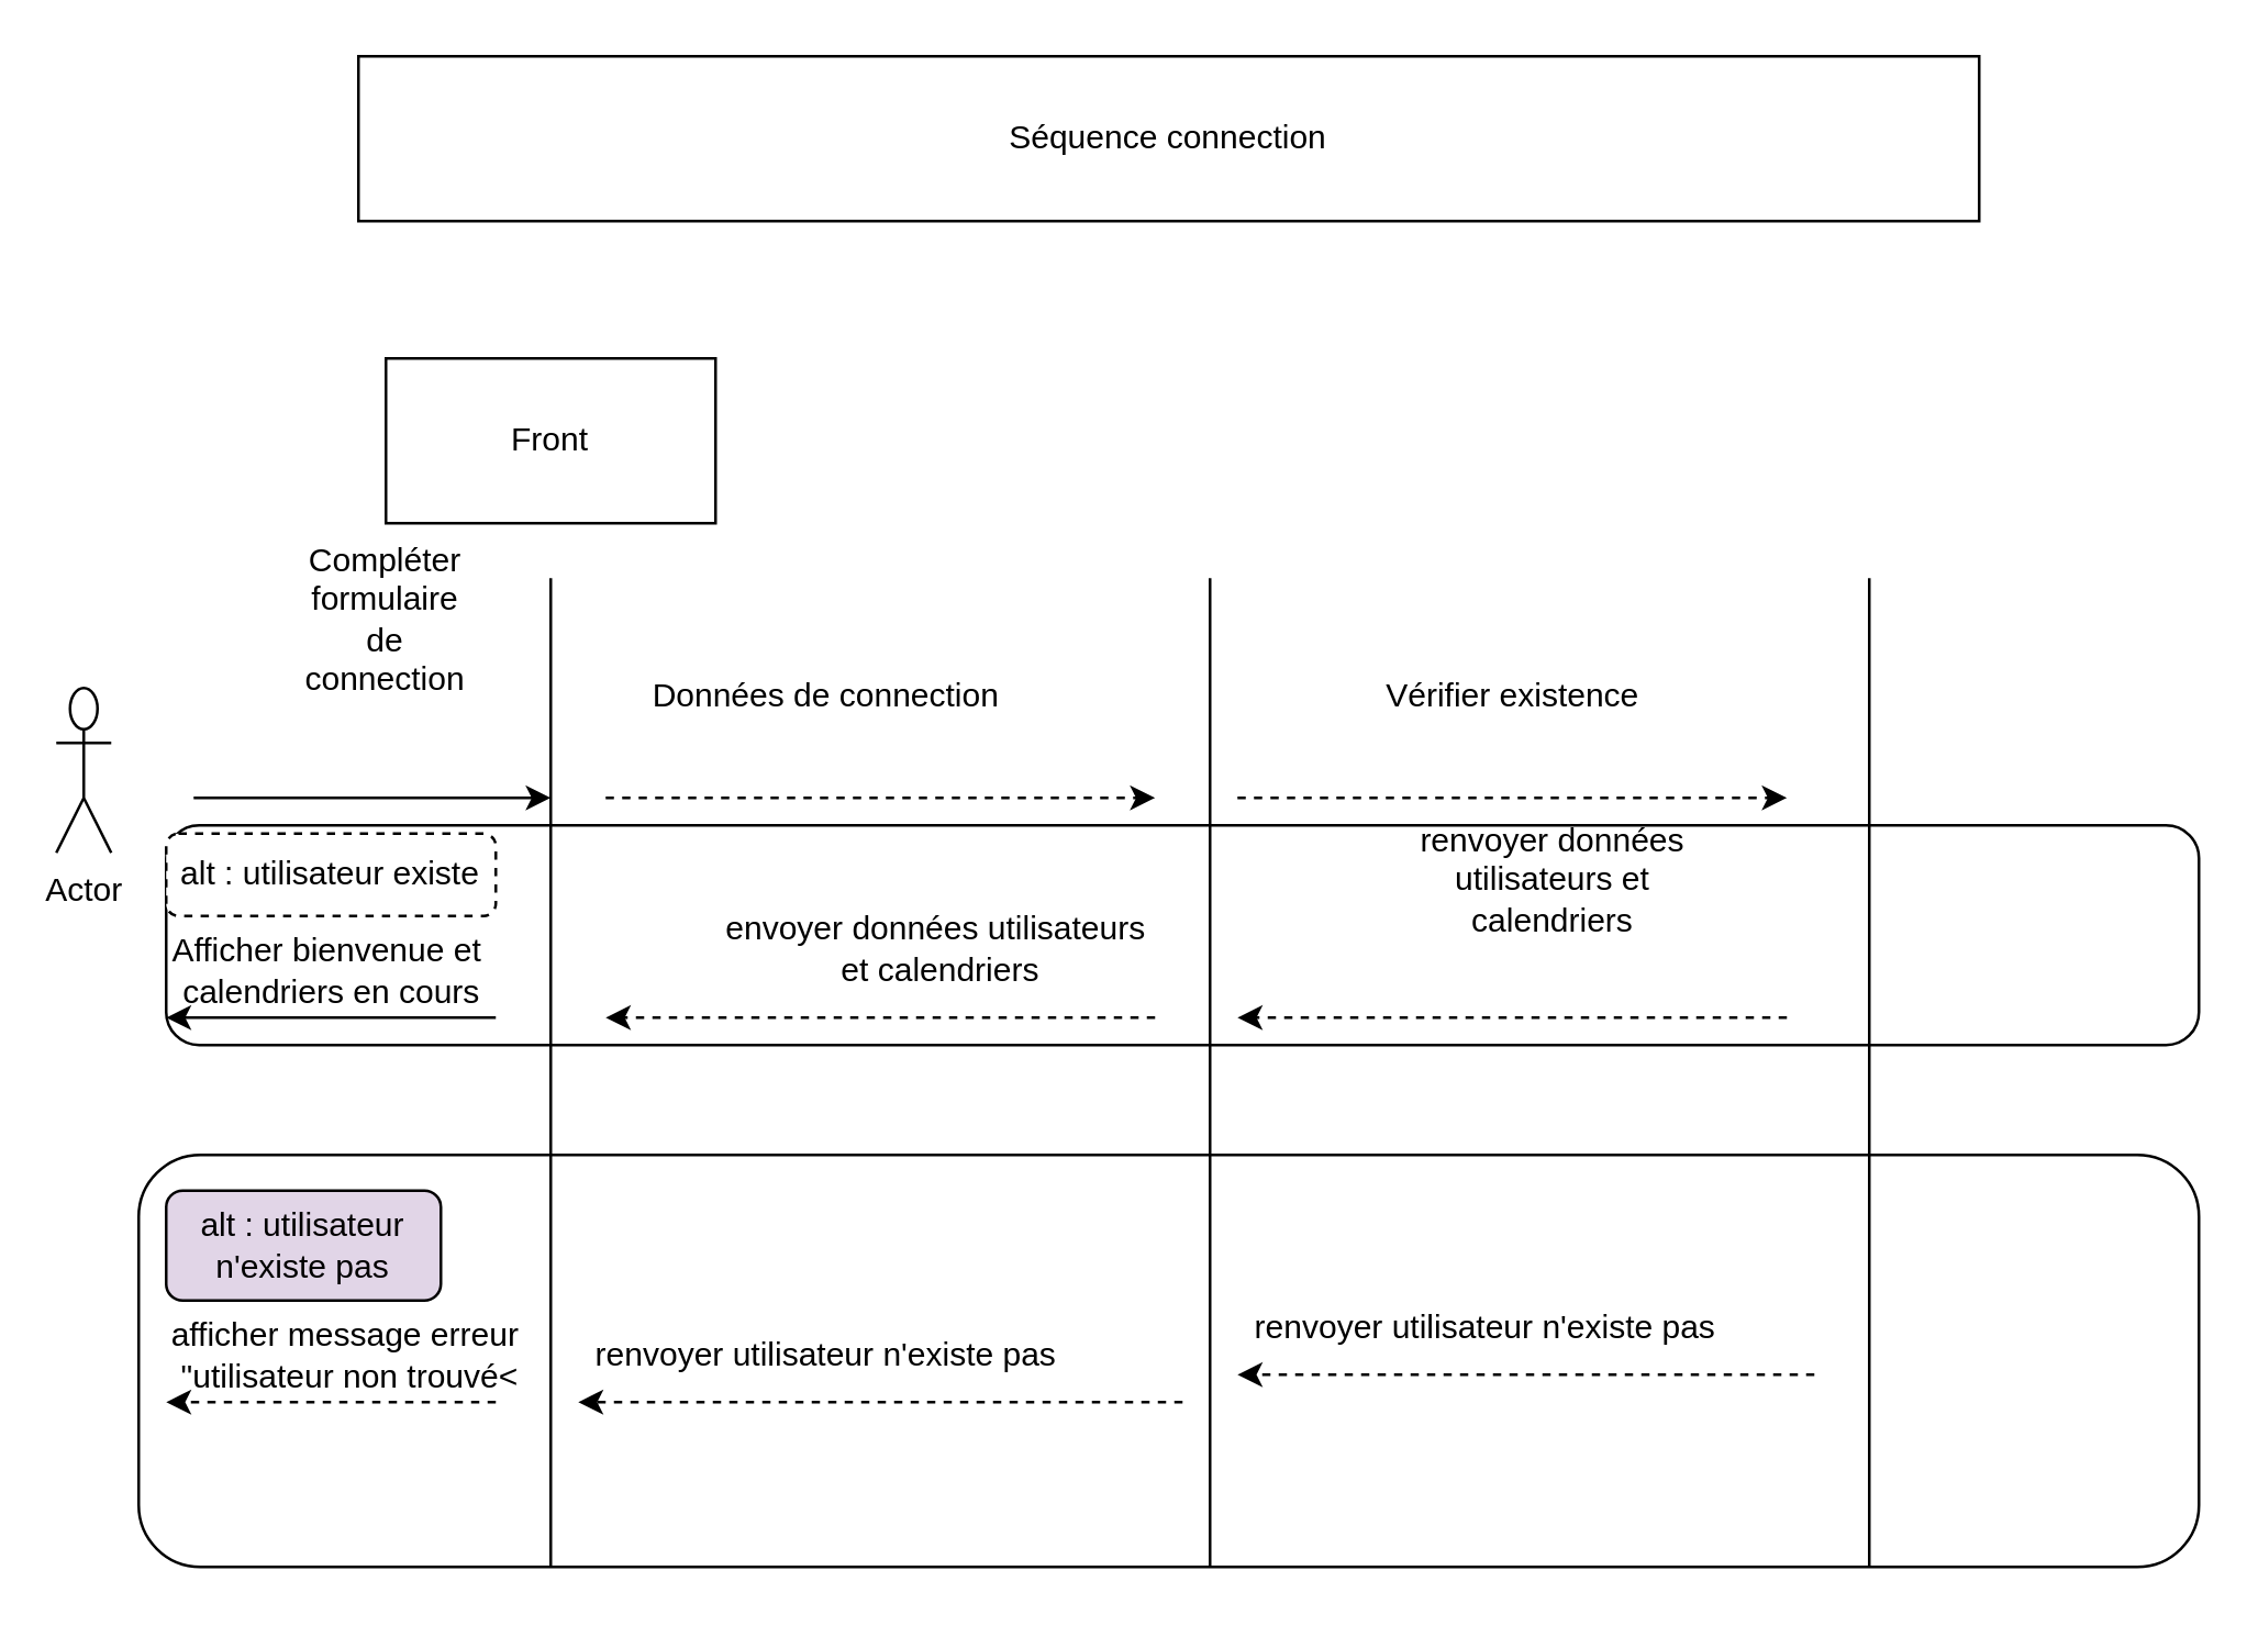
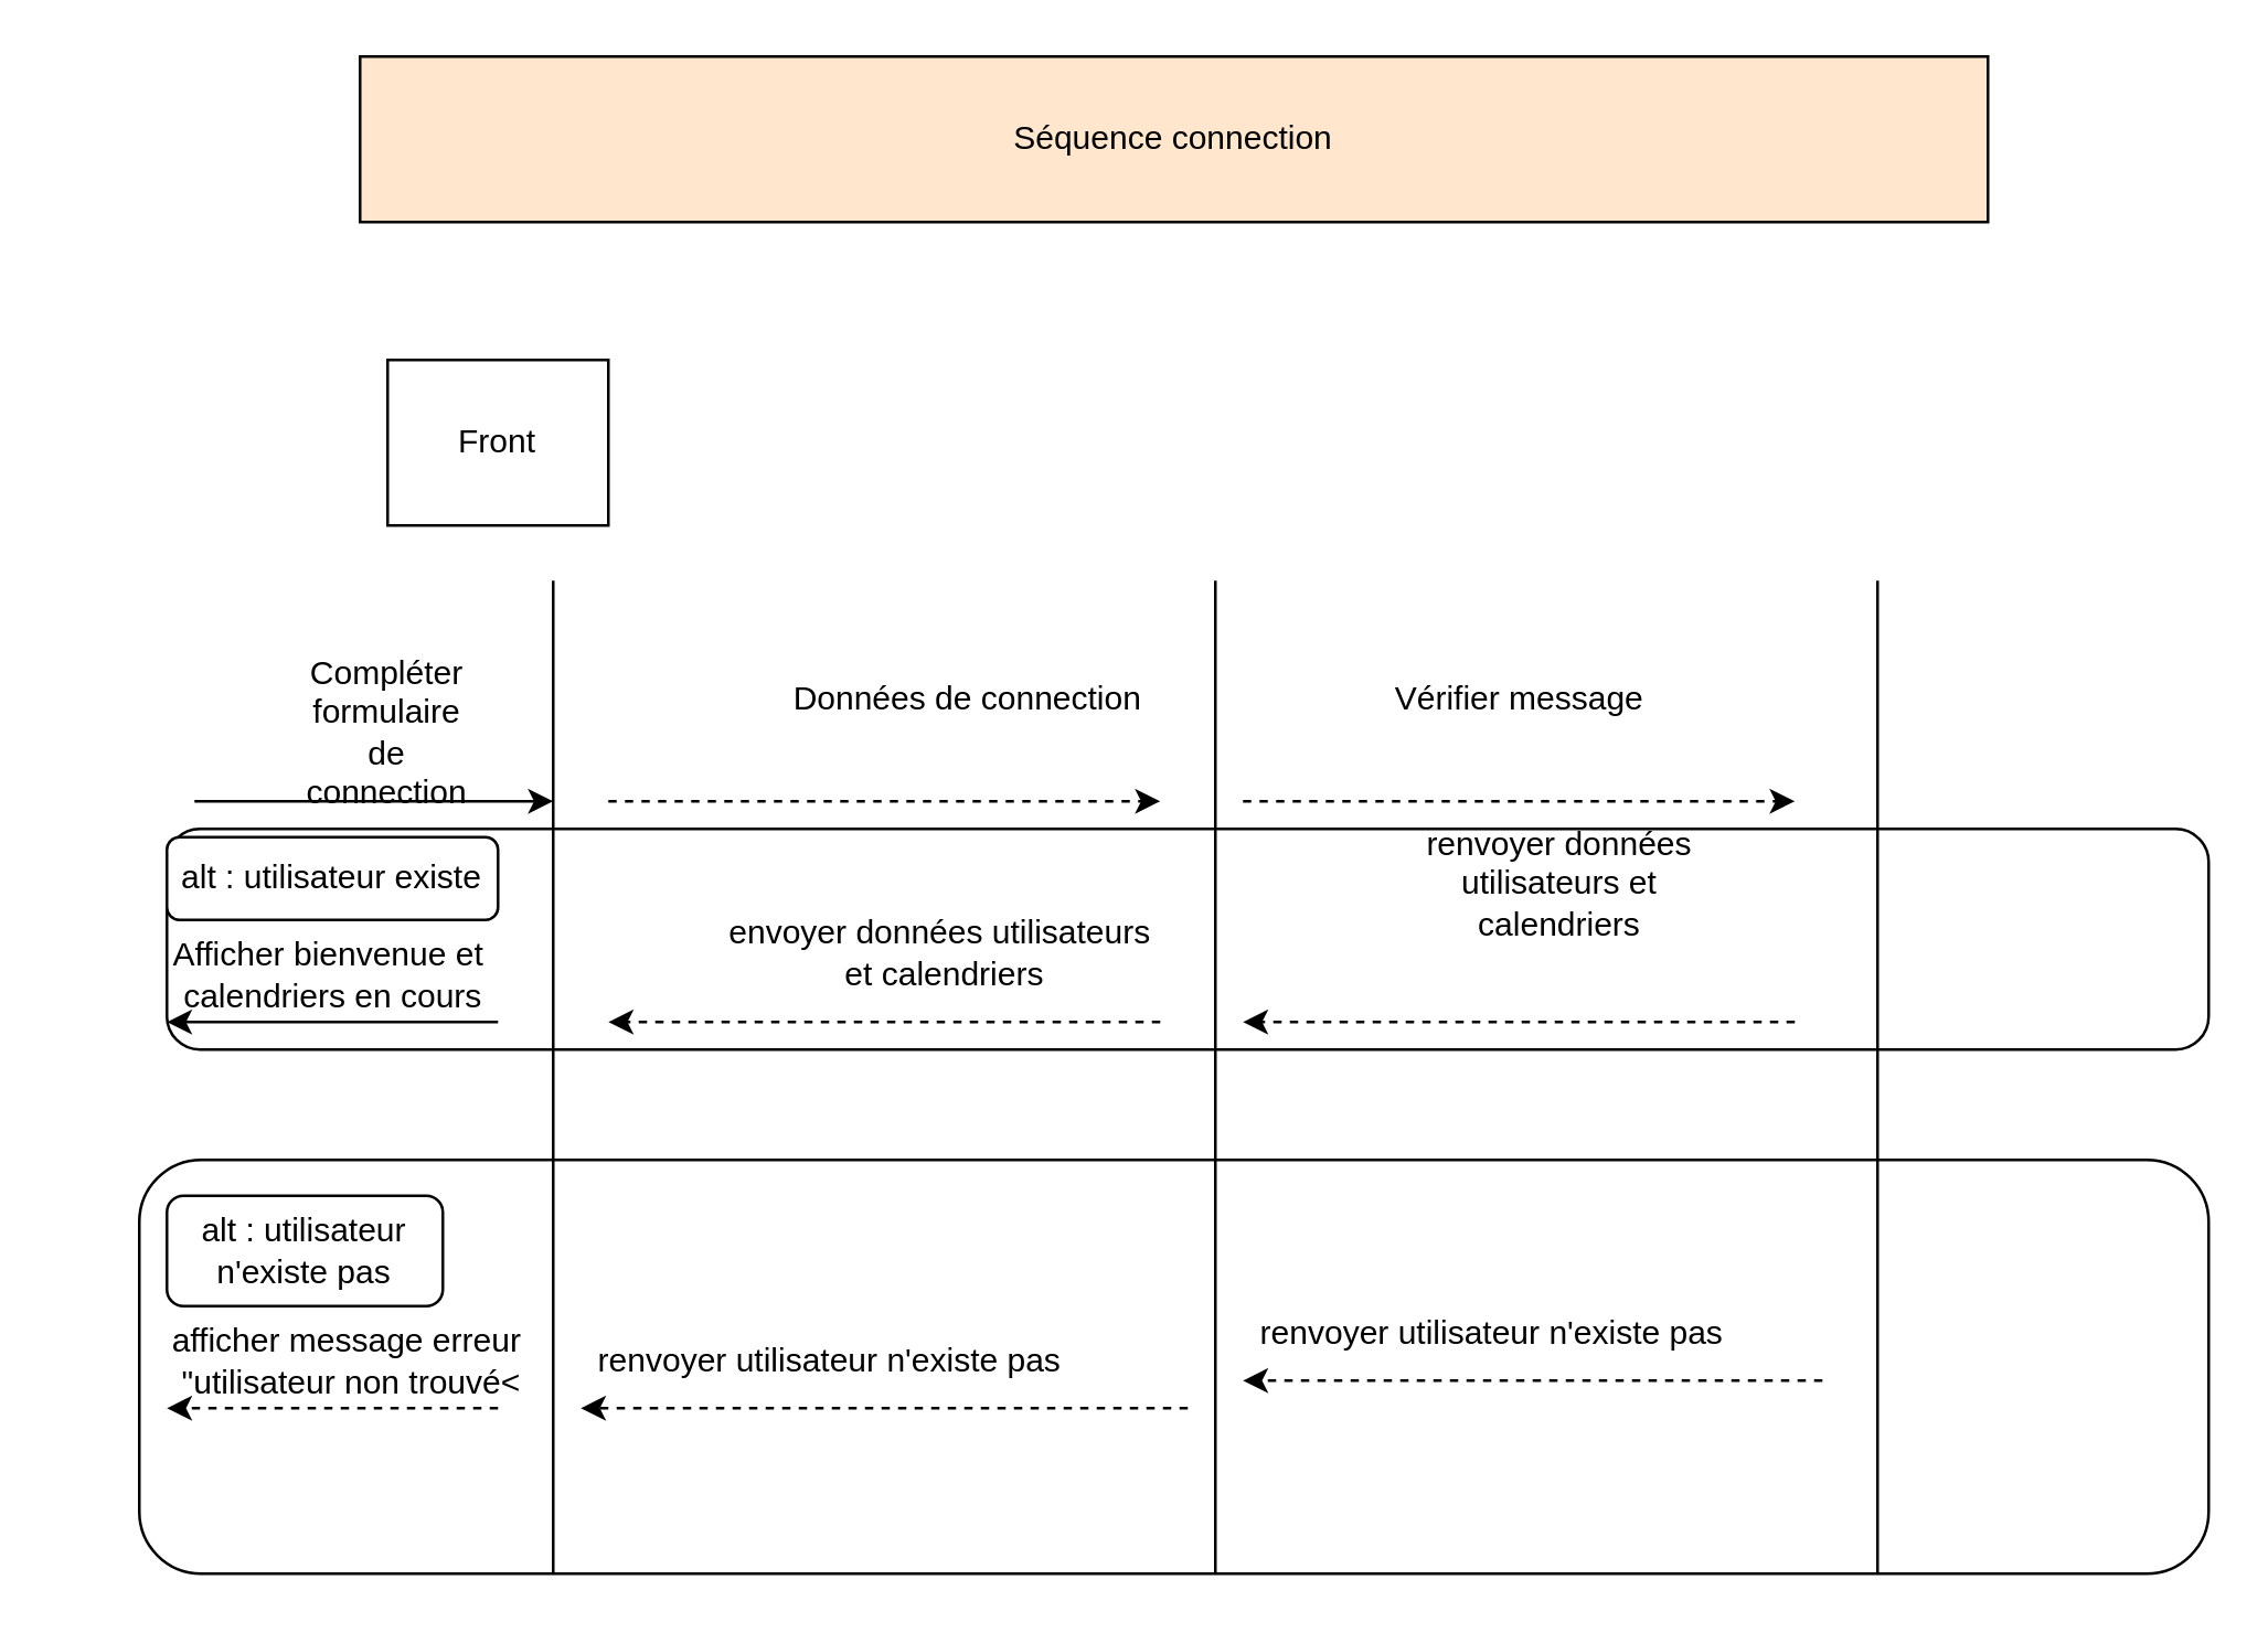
- <mxCell id="29" value="Séquence connection" style="whiteSpace=wrap;html=1;" vertex="1" parent="1"><mxGeometry x="130" y="20" width="590" height="60" as="geometry" /></mxCell>
+ <mxCell id="29" value="Séquence connection" style="whiteSpace=wrap;html=1;fillColor=#ffe6cc;" vertex="1" parent="1"><mxGeometry x="130" y="20" width="590" height="60" as="geometry" /></mxCell>
- <mxCell id="5" value="Front" style="rounded=0;whiteSpace=wrap;html=1;" vertex="1" parent="1"><mxGeometry x="140" width="120" height="60" as="geometry" y="130" /></mxCell>
+ <mxCell id="5" value="Front" style="rounded=0;whiteSpace=wrap;html=1;" vertex="1" parent="1"><mxGeometry x="140" y="130" width="80" height="60" as="geometry" /></mxCell>
- <mxCell id="8" value="Compléter formulaire de connection" style="text;html=1;align=center;verticalAlign=middle;whiteSpace=wrap;rounded=0;" vertex="1" parent="1"><mxGeometry x="110" y="210" width="60" height="30" as="geometry" /></mxCell>
+ <mxCell id="8" value="Compléter formulaire de connection" style="text;html=1;align=center;verticalAlign=middle;whiteSpace=wrap;rounded=0;" vertex="1" parent="1"><mxGeometry x="110" y="250" width="60" height="30" as="geometry" /></mxCell>
- <mxCell id="9" value="Données de connection " style="text;html=1;align=center;verticalAlign=middle;resizable=0;points=[];autosize=1;strokeColor=none;fillColor=none;" vertex="1" parent="1"><mxGeometry x="225" y="238" width="150" height="30" as="geometry" /></mxCell>
+ <mxCell id="9" value="Données de connection " style="text;html=1;align=center;verticalAlign=middle;resizable=0;points=[];autosize=1;strokeColor=none;fillColor=none;" vertex="1" parent="1"><mxGeometry x="275" y="238" width="150" height="30" as="geometry" /></mxCell>
- <mxCell id="10" value="Vérifier existence " style="text;html=1;align=center;verticalAlign=middle;resizable=0;points=[];autosize=1;strokeColor=none;fillColor=none;" vertex="1" parent="1"><mxGeometry x="490" y="238" width="120" height="30" as="geometry" /></mxCell>
+ <mxCell id="10" value="Vérifier message " style="text;html=1;align=center;verticalAlign=middle;resizable=0;points=[];autosize=1;strokeColor=none;fillColor=none;" vertex="1" parent="1"><mxGeometry x="490" y="238" width="120" height="30" as="geometry" /></mxCell>
- <mxCell id="6" value="Actor" style="shape=umlActor;verticalLabelPosition=bottom;verticalAlign=top;html=1;outlineConnect=0;" vertex="1" parent="1"><mxGeometry x="20" y="250" width="20" height="60" as="geometry" /></mxCell>
- <mxCell id="28" value="alt : utilisateur existe " style="rounded=1;whiteSpace=wrap;html=1;dashed=1;" vertex="1" parent="1"><mxGeometry x="60" y="303" width="120" height="30" as="geometry" /></mxCell>
+ <mxCell id="28" value="alt : utilisateur existe " style="rounded=1;whiteSpace=wrap;html=1;" vertex="1" parent="1"><mxGeometry x="60" y="303" width="120" height="30" as="geometry" /></mxCell>
- <mxCell id="26" value="alt : utilisateur n'existe pas " style="rounded=1;whiteSpace=wrap;html=1;fillColor=#e1d5e7;" vertex="1" parent="1"><mxGeometry x="60" y="433" width="100" height="40" as="geometry" /></mxCell>
+ <mxCell id="26" value="alt : utilisateur n'existe pas " style="rounded=1;whiteSpace=wrap;html=1;" vertex="1" parent="1"><mxGeometry x="60" y="433" width="100" height="40" as="geometry" /></mxCell>
